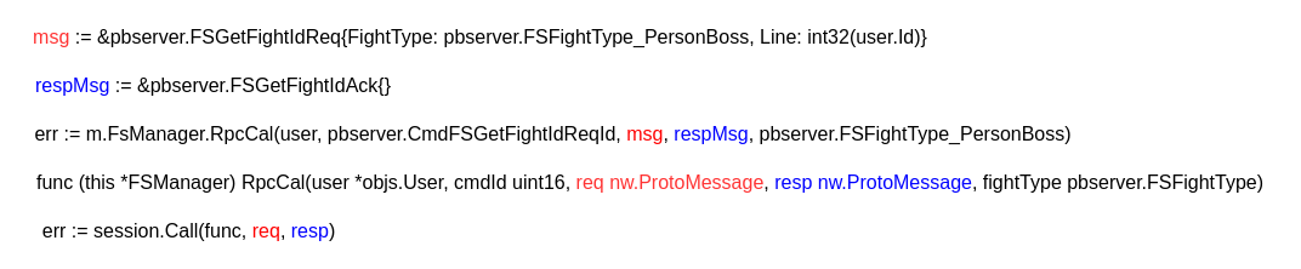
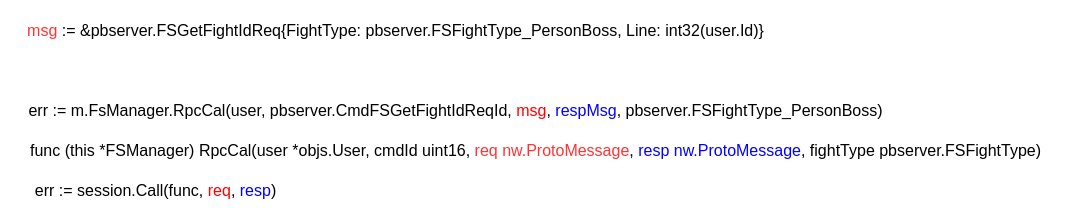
- <mxCell id="3" value="&lt;font color=&quot;#0000ff&quot;&gt;respMsg &lt;/font&gt;:= &amp;amp;pbserver.FSGetFightIdAck{}" style="text;html=1;align=center;verticalAlign=middle;resizable=0;points=[];autosize=1;fontSize=16;" vertex="1" parent="1"><mxGeometry x="20" y="60" width="310" height="20" as="geometry" /></mxCell>
